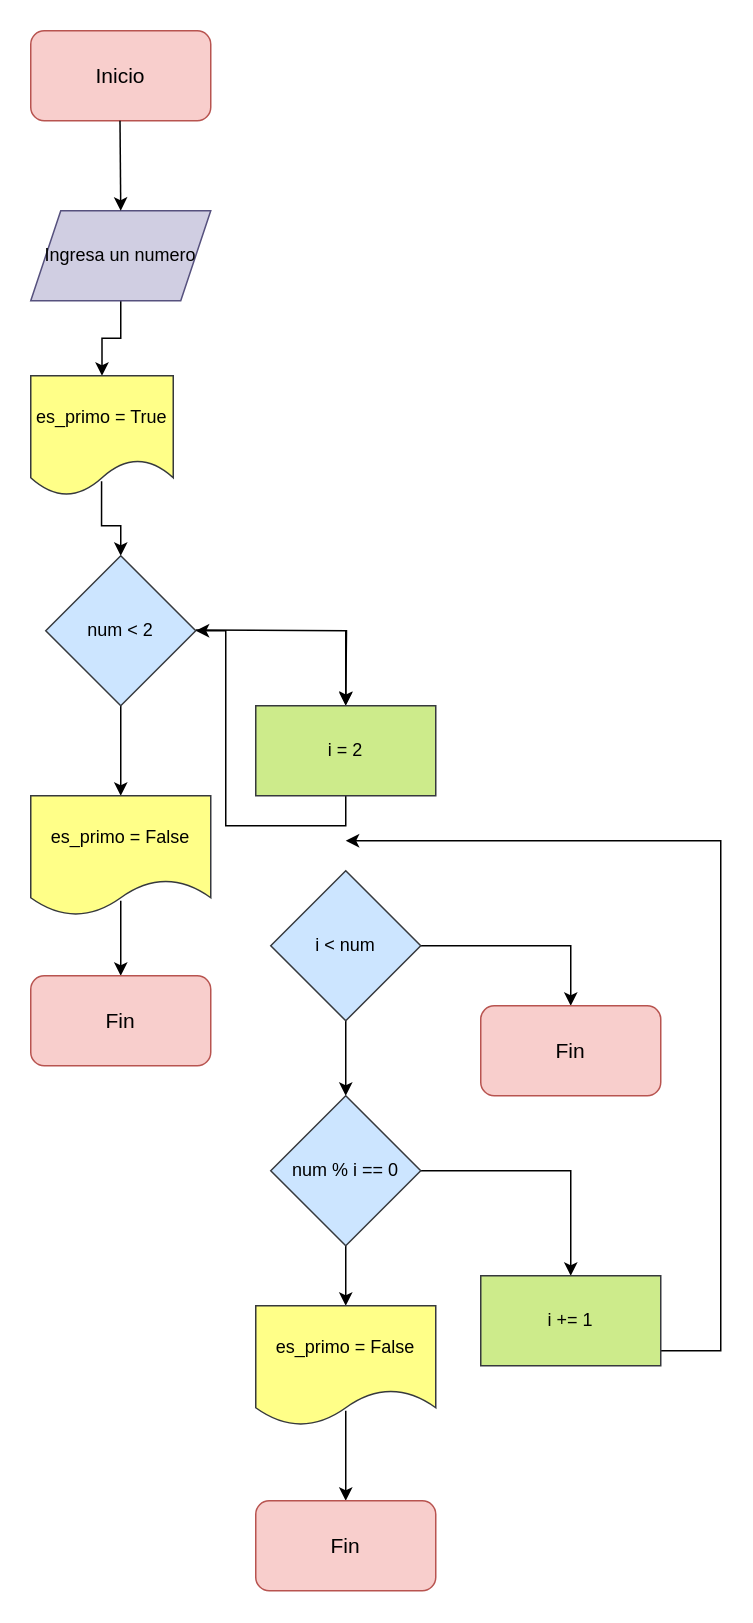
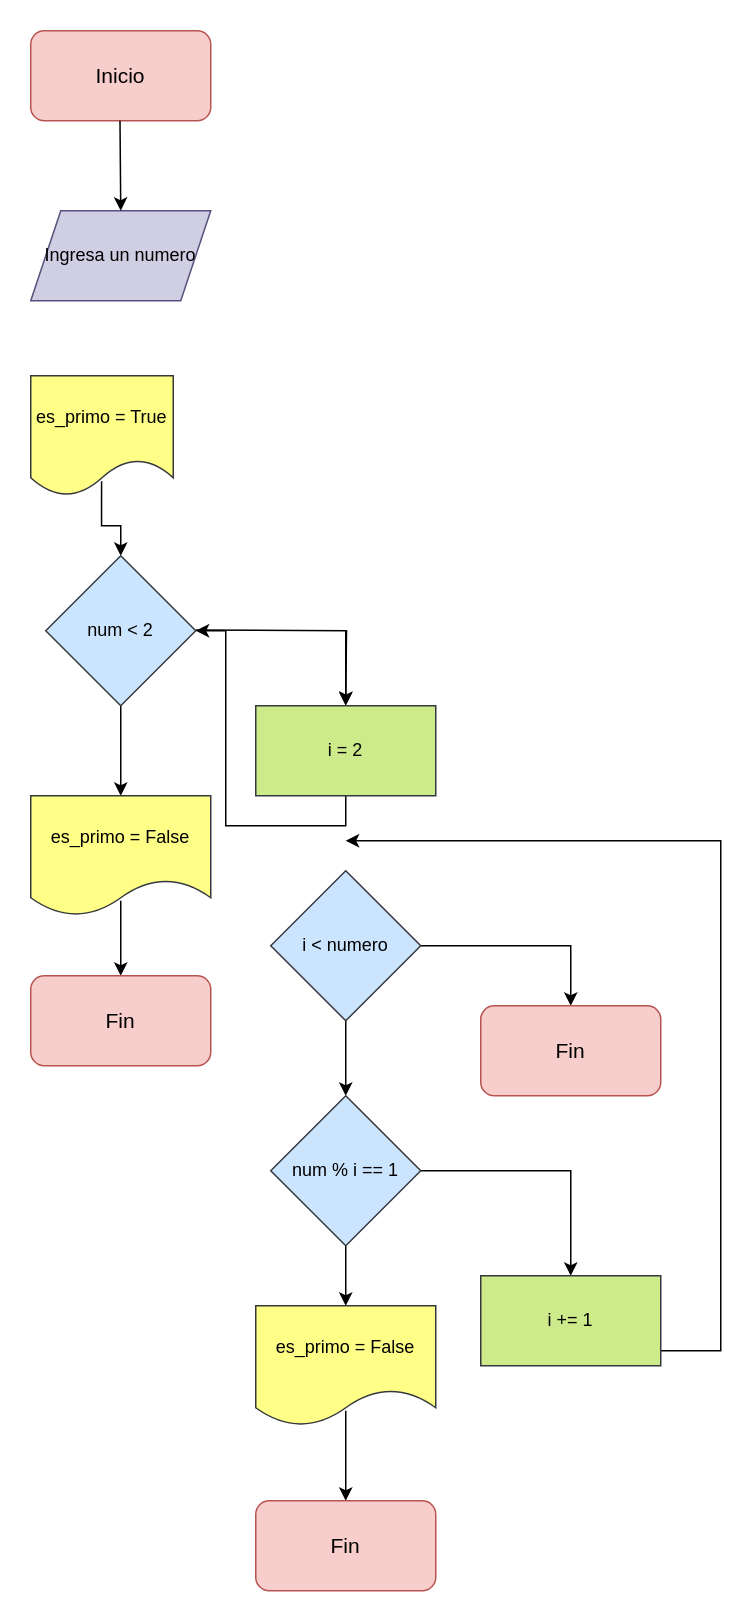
- <mxCell id="3" style="edgeStyle=orthogonalEdgeStyle;rounded=0;orthogonalLoop=1;jettySize=auto;html=1;entryX=0.5;entryY=0;entryDx=0;entryDy=0;" edge="1" parent="1" source="4" target="6"><mxGeometry relative="1" as="geometry" /></mxCell>
- <mxCell id="19" value="i &amp;lt; num" style="rhombus;whiteSpace=wrap;html=1;fillColor=#cce5ff;strokeColor=#36393d;" vertex="1" parent="1"><mxGeometry x="180" y="580" width="100" height="100" as="geometry" /></mxCell>
+ <mxCell id="19" value="i &amp;lt; numero" style="rhombus;whiteSpace=wrap;html=1;fillColor=#cce5ff;strokeColor=#36393d;" vertex="1" parent="1"><mxGeometry x="180" y="580" width="100" height="100" as="geometry" /></mxCell>
- <mxCell id="22" value="num % i == 0" style="rhombus;whiteSpace=wrap;html=1;fillColor=#cce5ff;strokeColor=#36393d;" vertex="1" parent="1"><mxGeometry x="180" y="730" width="100" height="100" as="geometry" /></mxCell>
+ <mxCell id="22" value="num % i == 1" style="rhombus;whiteSpace=wrap;html=1;fillColor=#cce5ff;strokeColor=#36393d;" vertex="1" parent="1"><mxGeometry x="180" y="730" width="100" height="100" as="geometry" /></mxCell>
